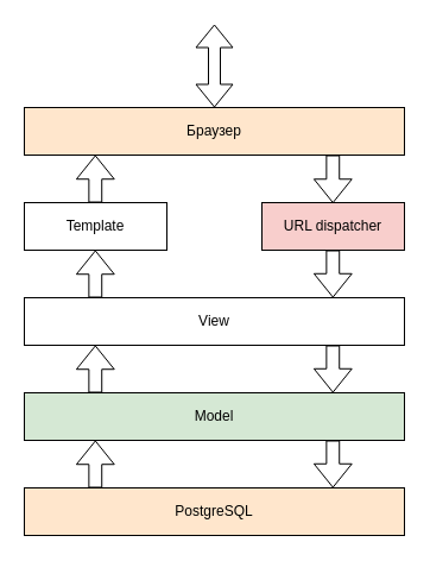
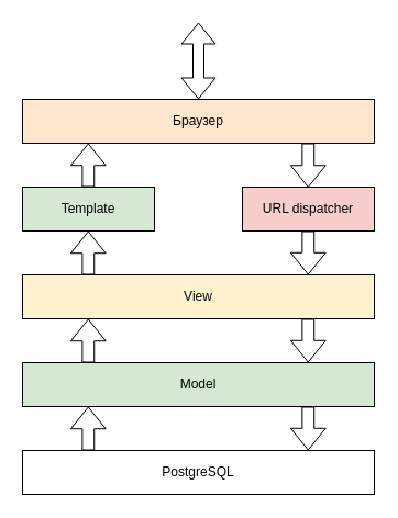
- <mxCell id="3" value="Template" style="rounded=0;whiteSpace=wrap;html=1;" vertex="1" parent="1"><mxGeometry x="20" y="170" width="120" height="40" as="geometry" /></mxCell>
+ <mxCell id="3" value="Template" style="rounded=0;whiteSpace=wrap;html=1;fillColor=#d5e8d4;" vertex="1" parent="1"><mxGeometry x="20" y="170" width="120" height="40" as="geometry" /></mxCell>
- <mxCell id="4" value="View" style="rounded=0;whiteSpace=wrap;html=1;" vertex="1" parent="1"><mxGeometry x="20" y="250" width="320" height="40" as="geometry" /></mxCell>
+ <mxCell id="4" value="View" style="rounded=0;whiteSpace=wrap;html=1;fillColor=#fff2cc;" vertex="1" parent="1"><mxGeometry x="20" y="250" width="320" height="40" as="geometry" /></mxCell>
- <mxCell id="7" value="PostgreSQL" style="rounded=0;whiteSpace=wrap;html=1;fillColor=#ffe6cc;" vertex="1" parent="1"><mxGeometry x="20" y="410" width="320" height="40" as="geometry" /></mxCell>
+ <mxCell id="7" value="PostgreSQL" style="rounded=0;whiteSpace=wrap;html=1;" vertex="1" parent="1"><mxGeometry x="20" y="410" width="320" height="40" as="geometry" /></mxCell>
